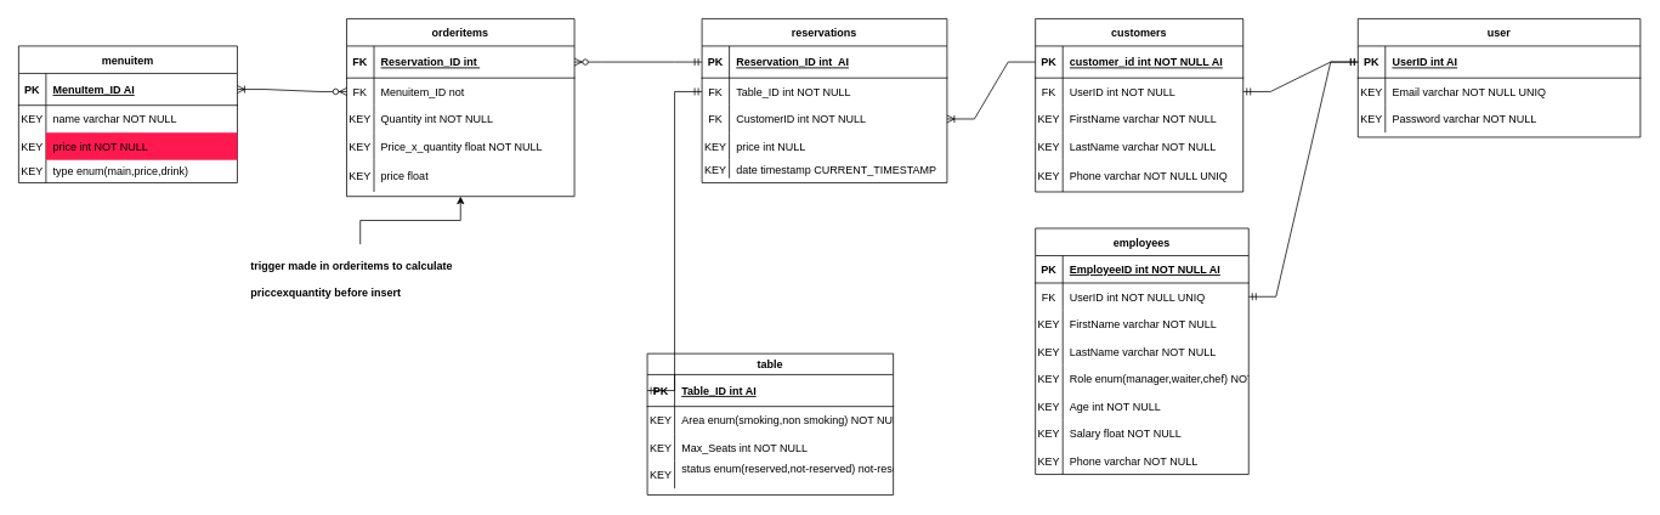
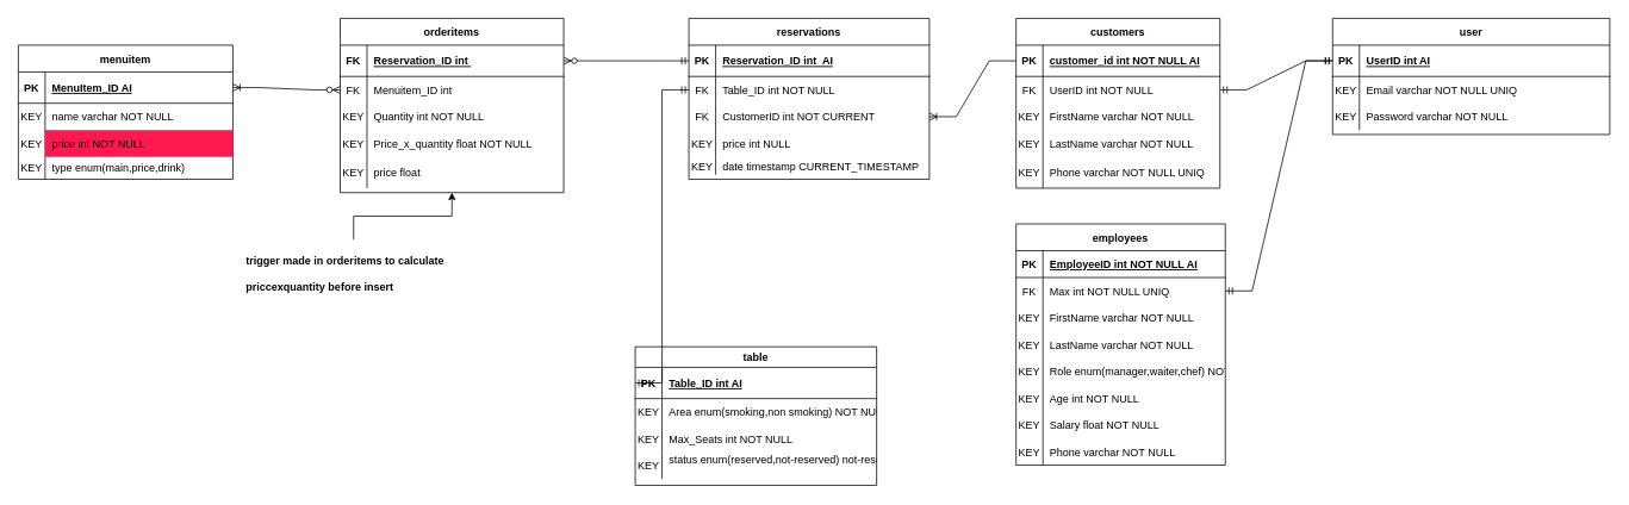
- <mxCell id="62" value="Menuitem_ID not " style="shape=partialRectangle;overflow=hidden;connectable=0;fillColor=none;top=0;left=0;bottom=0;right=0;align=left;spacingLeft=6;" parent="60" vertex="1"><mxGeometry x="30" width="220" height="30" as="geometry"><mxRectangle width="220" height="30" as="alternateBounds" /></mxGeometry></mxCell>
+ <mxCell id="62" value="Menuitem_ID int " style="shape=partialRectangle;overflow=hidden;connectable=0;fillColor=none;top=0;left=0;bottom=0;right=0;align=left;spacingLeft=6;" parent="60" vertex="1"><mxGeometry x="30" width="220" height="30" as="geometry"><mxRectangle width="220" height="30" as="alternateBounds" /></mxGeometry></mxCell>
- <mxCell id="81" value="CustomerID int NOT NULL" style="shape=partialRectangle;connectable=0;fillColor=none;top=0;left=0;bottom=0;right=0;align=left;spacingLeft=6;overflow=hidden;" parent="79" vertex="1"><mxGeometry x="30" width="239" height="30" as="geometry"><mxRectangle width="239" height="30" as="alternateBounds" /></mxGeometry></mxCell>
+ <mxCell id="81" value="CustomerID int NOT CURRENT" style="shape=partialRectangle;connectable=0;fillColor=none;top=0;left=0;bottom=0;right=0;align=left;spacingLeft=6;overflow=hidden;" parent="79" vertex="1"><mxGeometry x="30" width="239" height="30" as="geometry"><mxRectangle width="239" height="30" as="alternateBounds" /></mxGeometry></mxCell>
- <mxCell id="8" value="UserID int NOT NULL UNIQ" style="shape=partialRectangle;overflow=hidden;connectable=0;fillColor=none;top=0;left=0;bottom=0;right=0;align=left;spacingLeft=6;" parent="6" vertex="1"><mxGeometry x="30" width="204" height="30" as="geometry"><mxRectangle width="204" height="30" as="alternateBounds" /></mxGeometry></mxCell>
+ <mxCell id="8" value="Max int NOT NULL UNIQ" style="shape=partialRectangle;overflow=hidden;connectable=0;fillColor=none;top=0;left=0;bottom=0;right=0;align=left;spacingLeft=6;" parent="6" vertex="1"><mxGeometry x="30" width="204" height="30" as="geometry"><mxRectangle width="204" height="30" as="alternateBounds" /></mxGeometry></mxCell>
